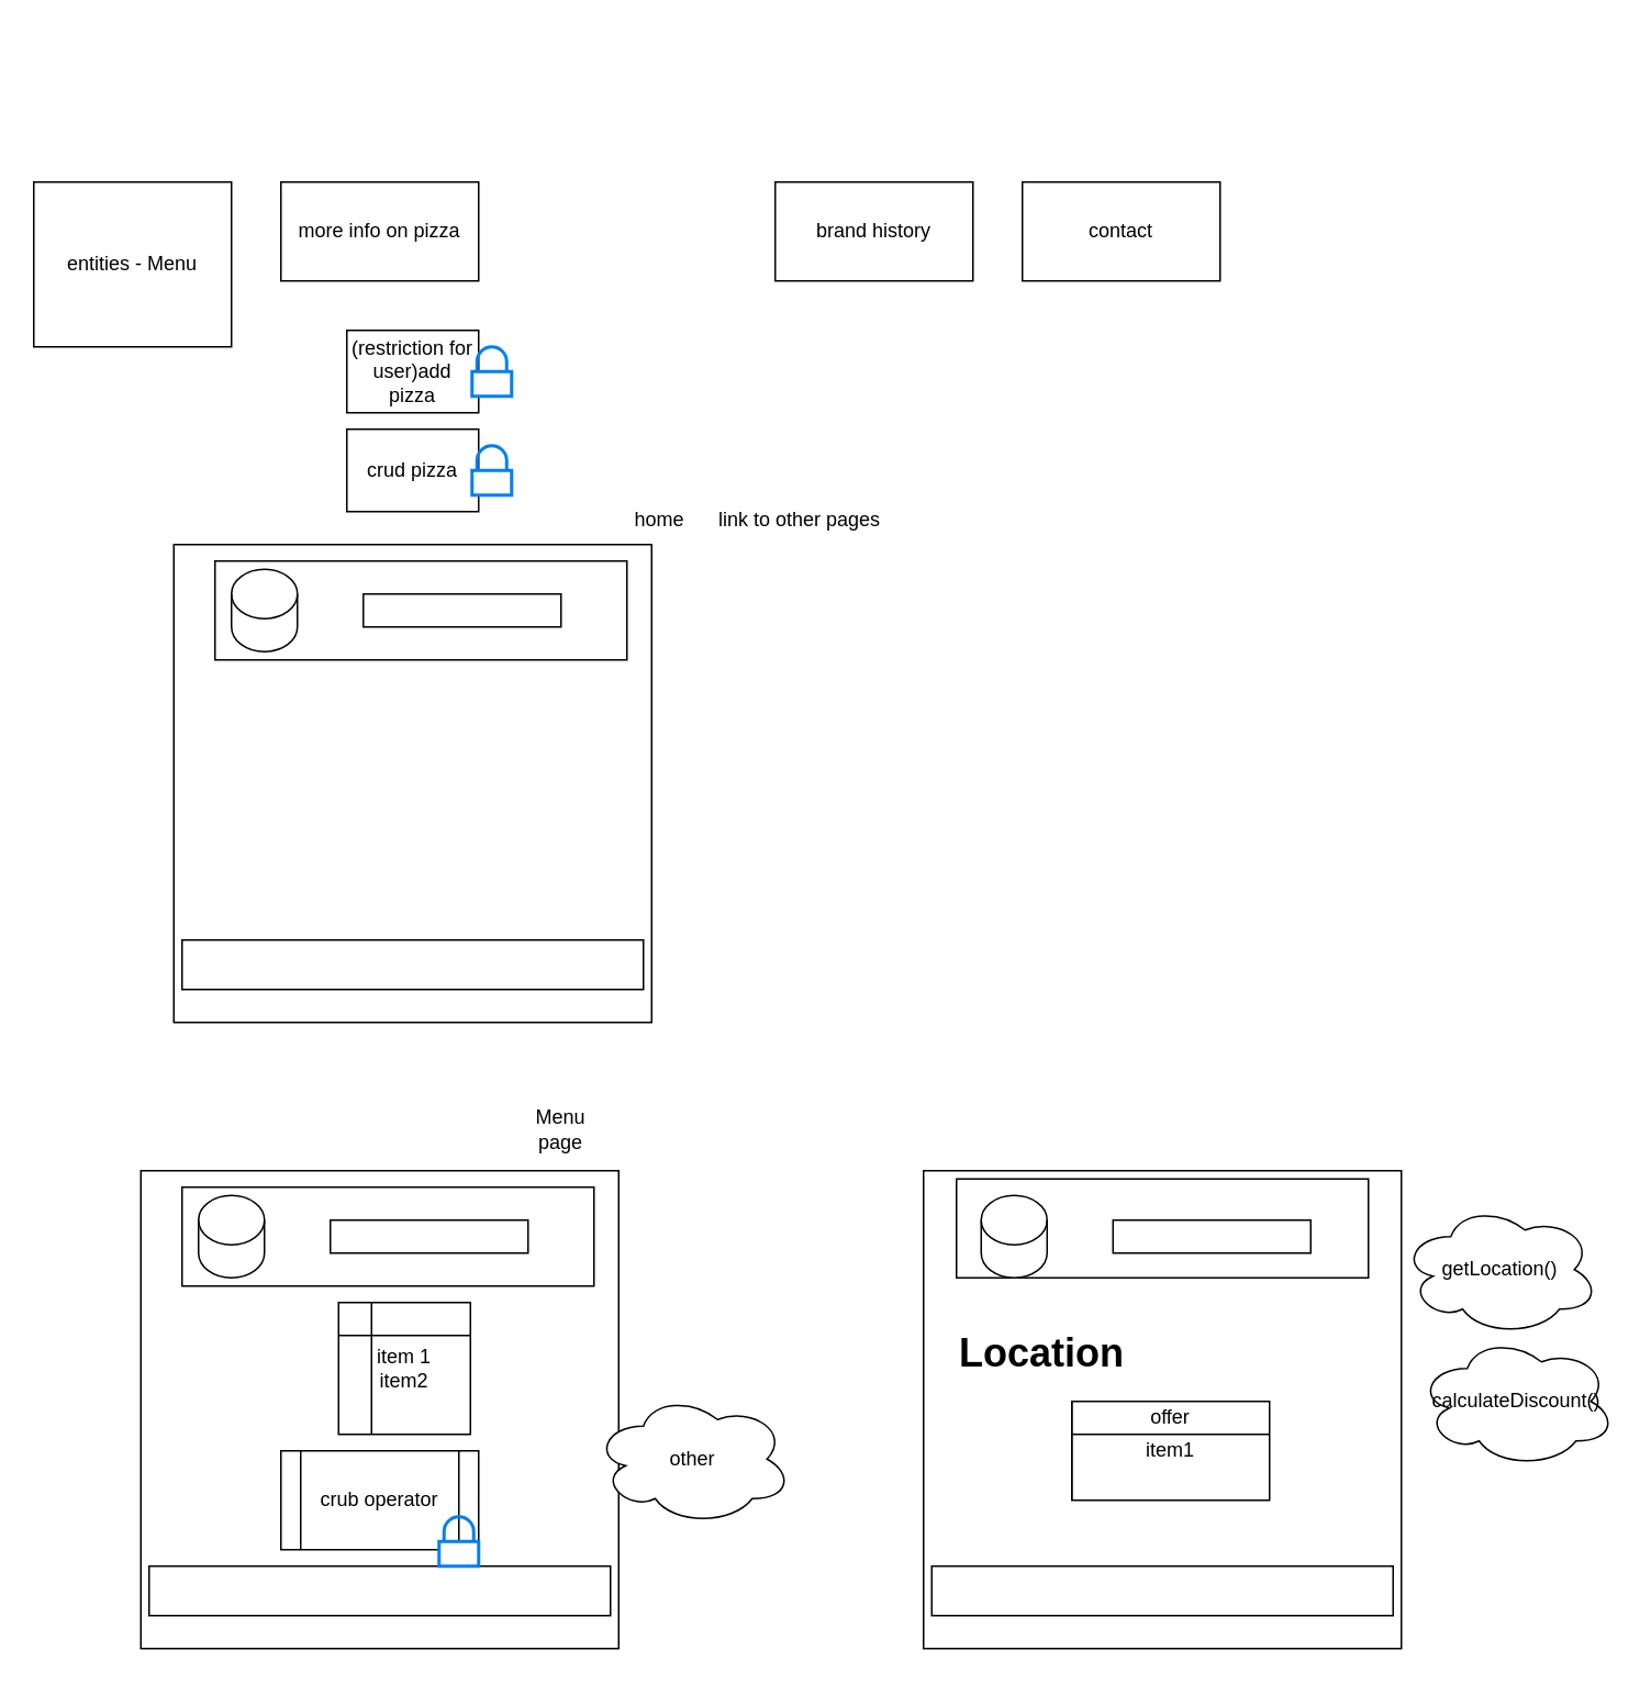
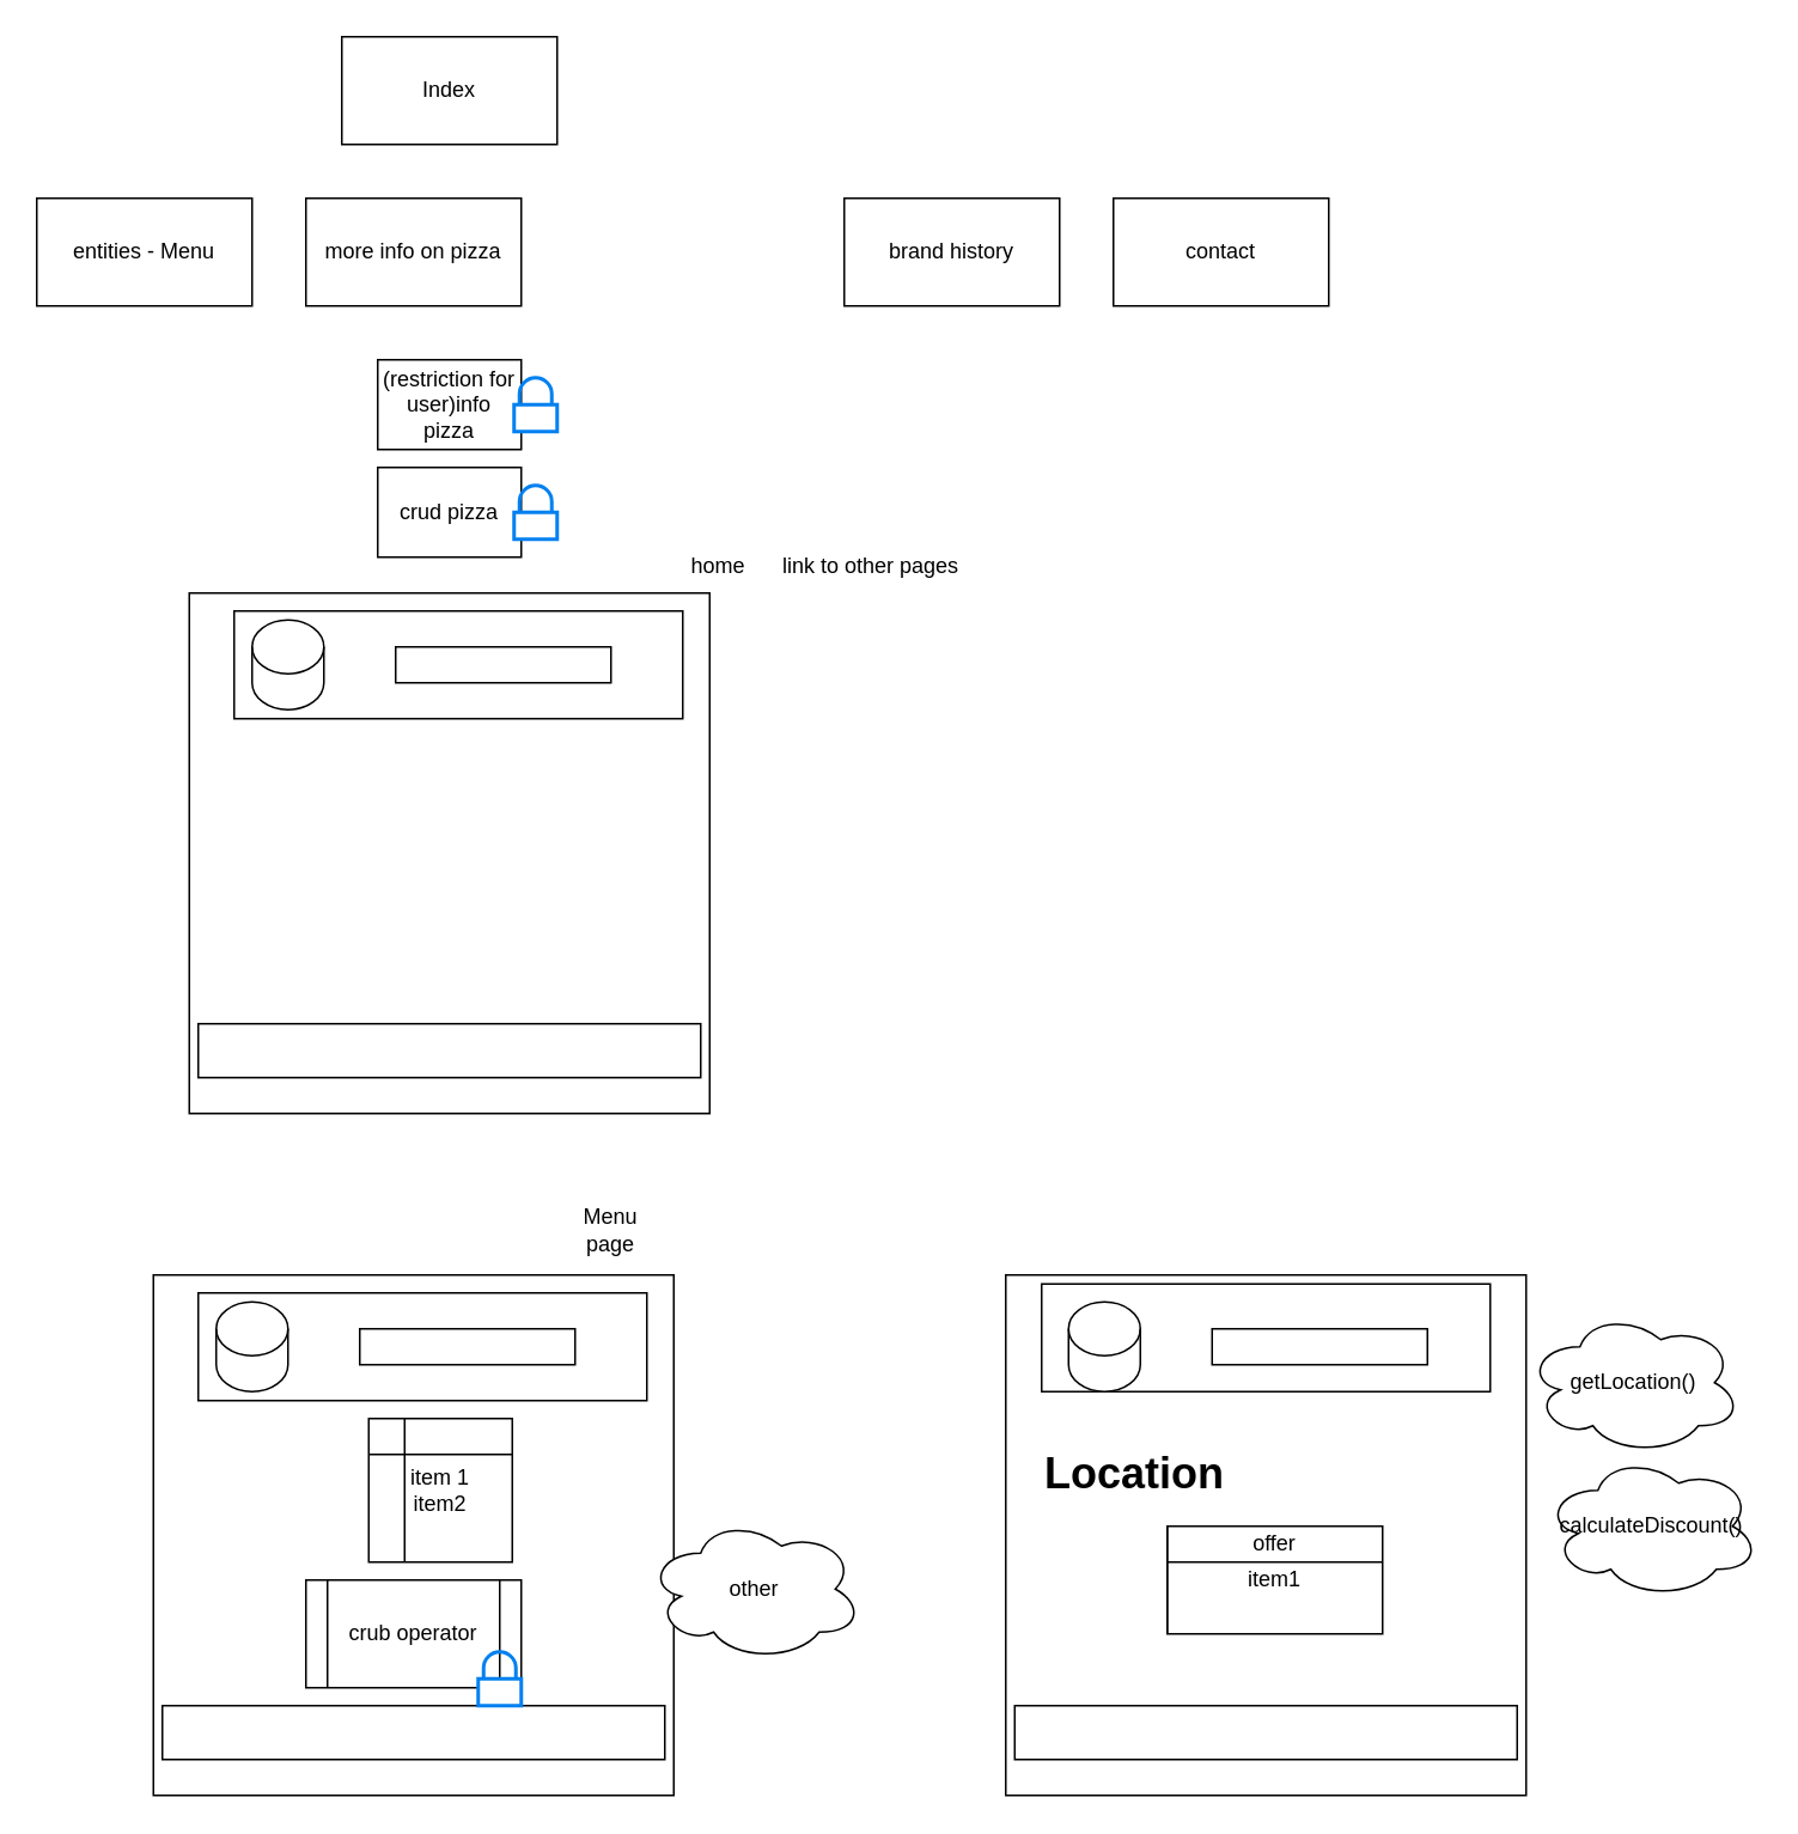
+ <mxCell id="2" value="Index" style="rounded=0;whiteSpace=wrap;html=1;" vertex="1" parent="1"><mxGeometry x="190" y="20" width="120" height="60" as="geometry" /></mxCell>
- <mxCell id="3" value="entities - Menu" style="rounded=0;whiteSpace=wrap;html=1;" vertex="1" parent="1"><mxGeometry x="20" y="110" width="120" height="100" as="geometry" /></mxCell>
+ <mxCell id="3" value="entities - Menu" style="rounded=0;whiteSpace=wrap;html=1;" vertex="1" parent="1"><mxGeometry x="20" y="110" width="120" height="60" as="geometry" /></mxCell>
- <mxCell id="7" value="(restriction for user)add pizza" style="rounded=0;whiteSpace=wrap;html=1;" vertex="1" parent="1"><mxGeometry x="210" y="200" width="80" height="50" as="geometry" /></mxCell>
+ <mxCell id="7" value="(restriction for user)info pizza" style="rounded=0;whiteSpace=wrap;html=1;" vertex="1" parent="1"><mxGeometry x="210" y="200" width="80" height="50" as="geometry" /></mxCell>
